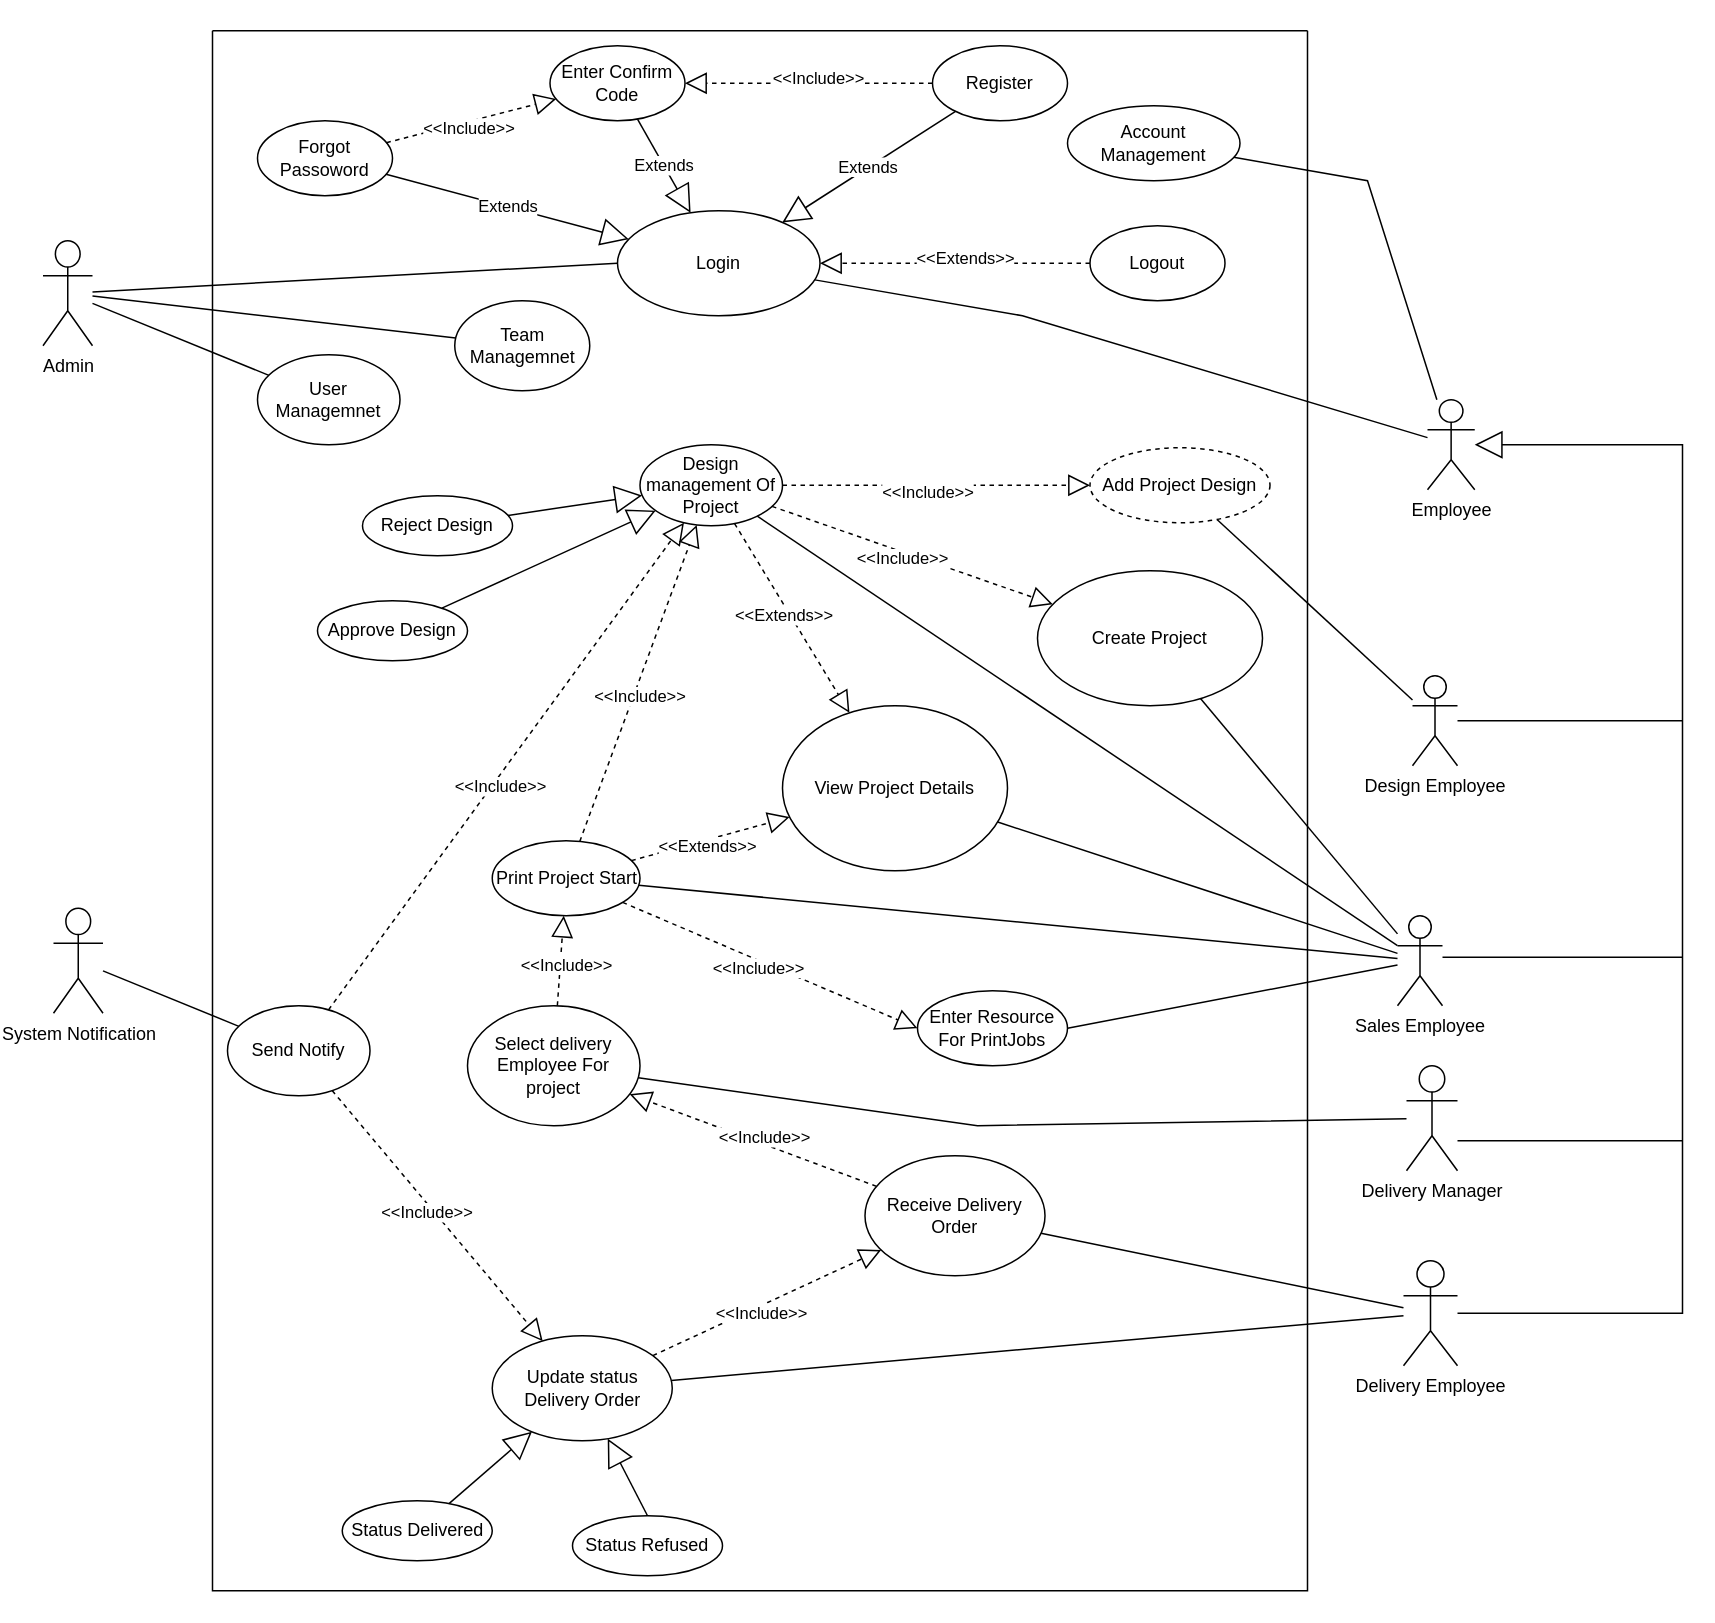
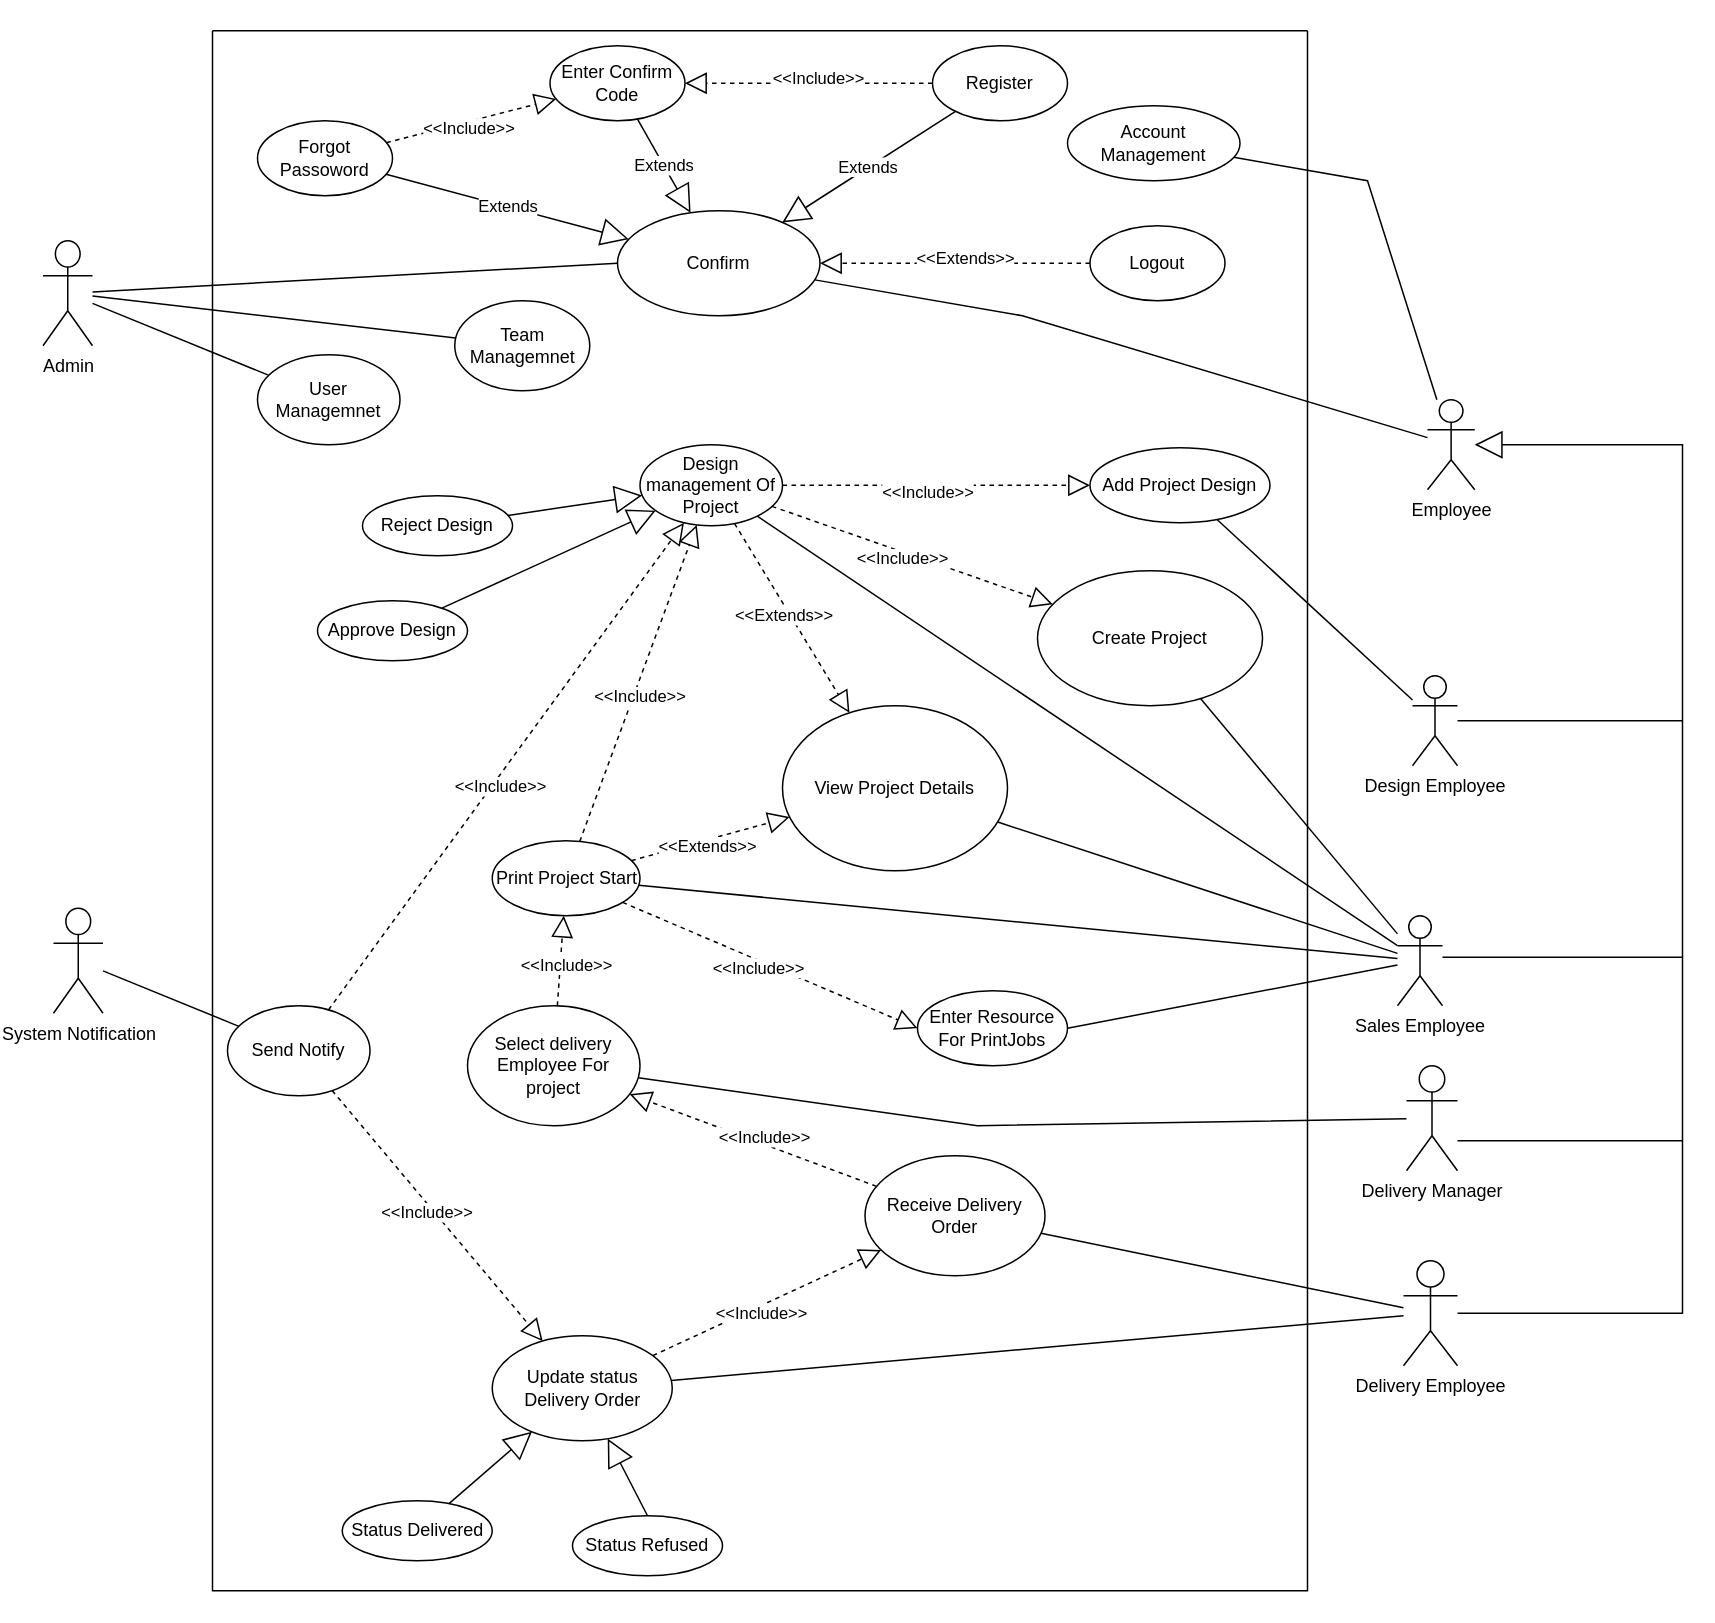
- <mxCell id="9" value="Login" style="ellipse;whiteSpace=wrap;html=1;" parent="8" vertex="1"><mxGeometry x="270" y="120" width="135" height="70" as="geometry" /></mxCell>
+ <mxCell id="9" value="Confirm" style="ellipse;whiteSpace=wrap;html=1;" parent="8" vertex="1"><mxGeometry x="270" y="120" width="135" height="70" as="geometry" /></mxCell>
- <mxCell id="23" value="Add Project Design" style="ellipse;whiteSpace=wrap;html=1;dashed=1;" parent="8" vertex="1"><mxGeometry x="585" y="278" width="120" height="50" as="geometry" /></mxCell>
+ <mxCell id="23" value="Add Project Design" style="ellipse;whiteSpace=wrap;html=1;" parent="8" vertex="1"><mxGeometry x="585" y="278" width="120" height="50" as="geometry" /></mxCell>
